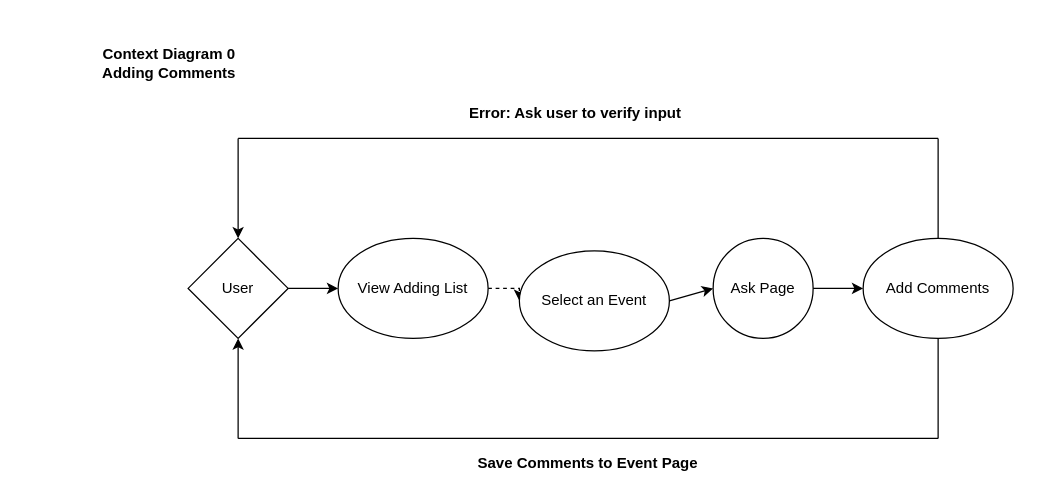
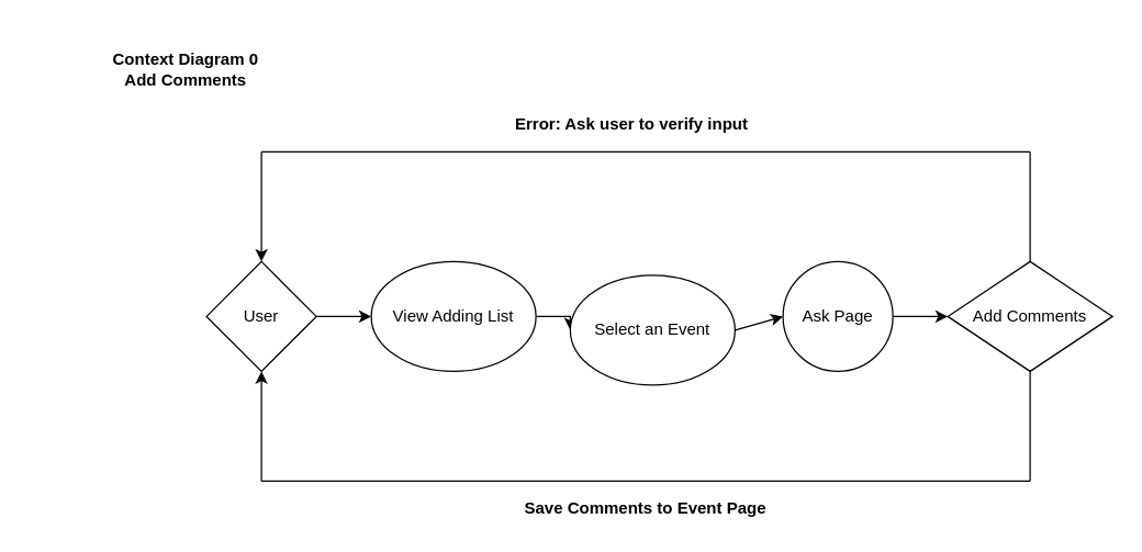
- <mxCell id="2" value="&lt;b&gt;Context Diagram 0&lt;br&gt;Adding Comments&lt;/b&gt;" style="text;html=1;strokeColor=none;fillColor=none;align=center;verticalAlign=middle;whiteSpace=wrap;rounded=0;" parent="1" vertex="1"><mxGeometry x="20" y="20" width="230" height="60" as="geometry" /></mxCell>
+ <mxCell id="2" value="&lt;b&gt;Context Diagram 0&lt;br&gt;Add Comments&lt;/b&gt;" style="text;html=1;strokeColor=none;fillColor=none;align=center;verticalAlign=middle;whiteSpace=wrap;rounded=0;" parent="1" vertex="1"><mxGeometry x="20" y="20" width="230" height="60" as="geometry" /></mxCell>
- <mxCell id="5" style="edgeStyle=orthogonalEdgeStyle;rounded=0;orthogonalLoop=1;jettySize=auto;html=1;exitX=1;exitY=0.5;exitDx=0;exitDy=0;entryX=0;entryY=0.5;entryDx=0;entryDy=0;dashed=1;" parent="1" source="6" target="7" edge="1"><mxGeometry relative="1" as="geometry" /></mxCell>
+ <mxCell id="5" style="edgeStyle=orthogonalEdgeStyle;rounded=0;orthogonalLoop=1;jettySize=auto;html=1;exitX=1;exitY=0.5;exitDx=0;exitDy=0;entryX=0;entryY=0.5;entryDx=0;entryDy=0;" parent="1" source="6" target="7" edge="1"><mxGeometry relative="1" as="geometry" /></mxCell>
- <mxCell id="16" value="Add Comments" style="ellipse;whiteSpace=wrap;html=1;" vertex="1" parent="1"><mxGeometry x="690" y="190" width="120" height="80" as="geometry" /></mxCell>
+ <mxCell id="16" value="Add Comments" style="rhombus;whiteSpace=wrap;html=1;" vertex="1" parent="1"><mxGeometry x="690" y="190" width="120" height="80" as="geometry" /></mxCell>
